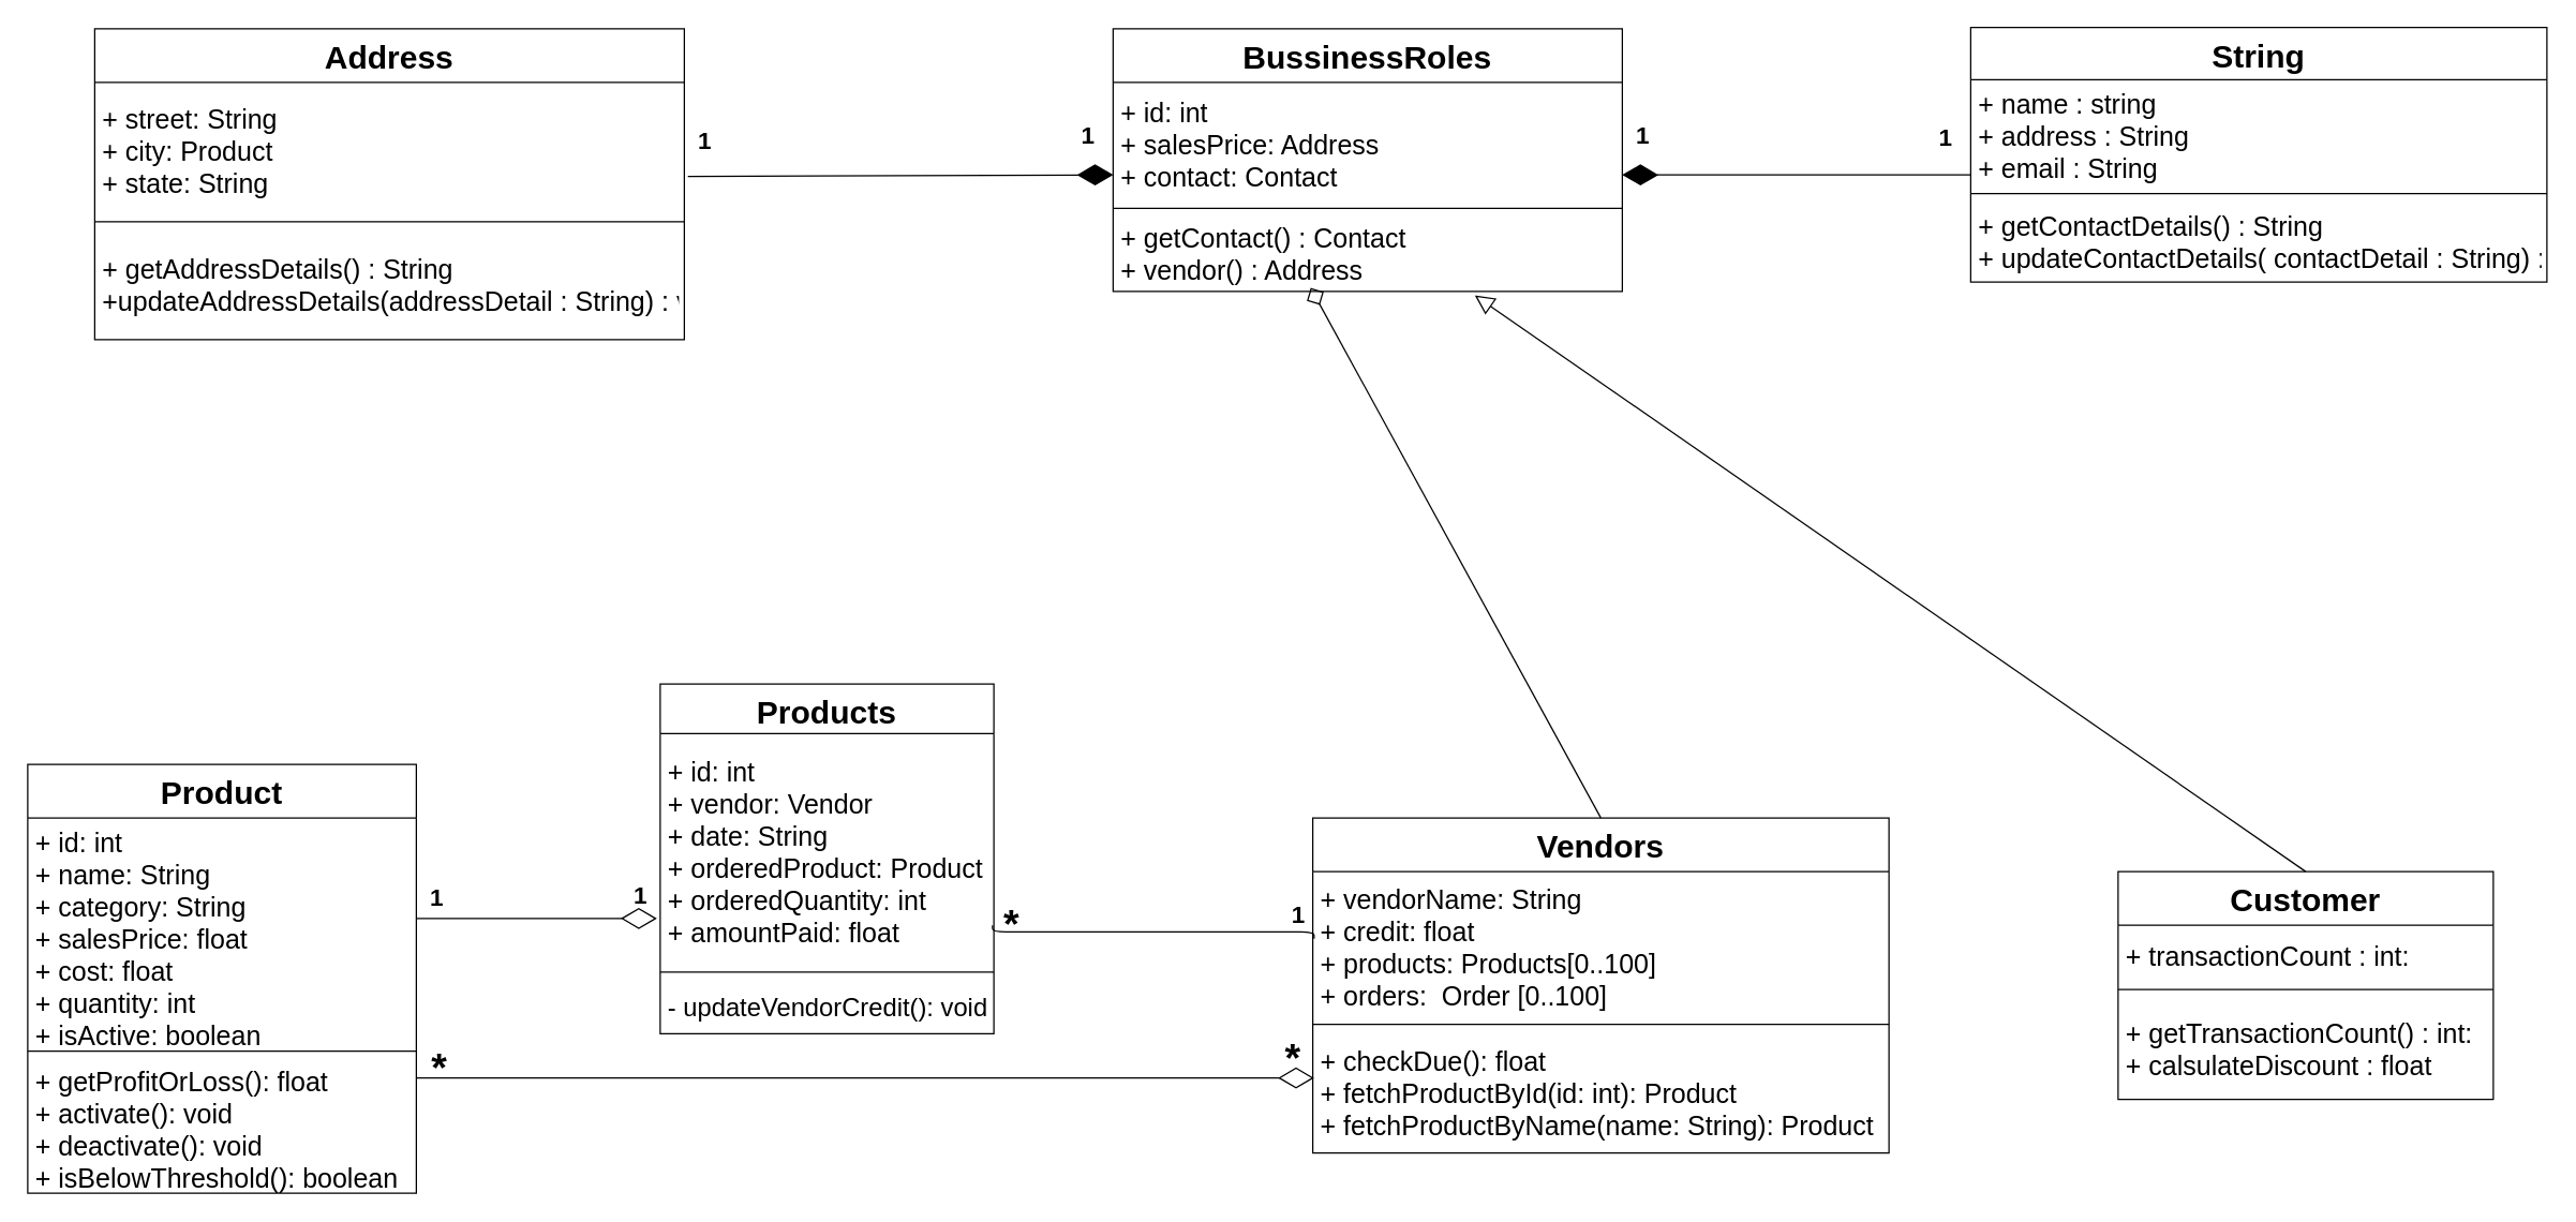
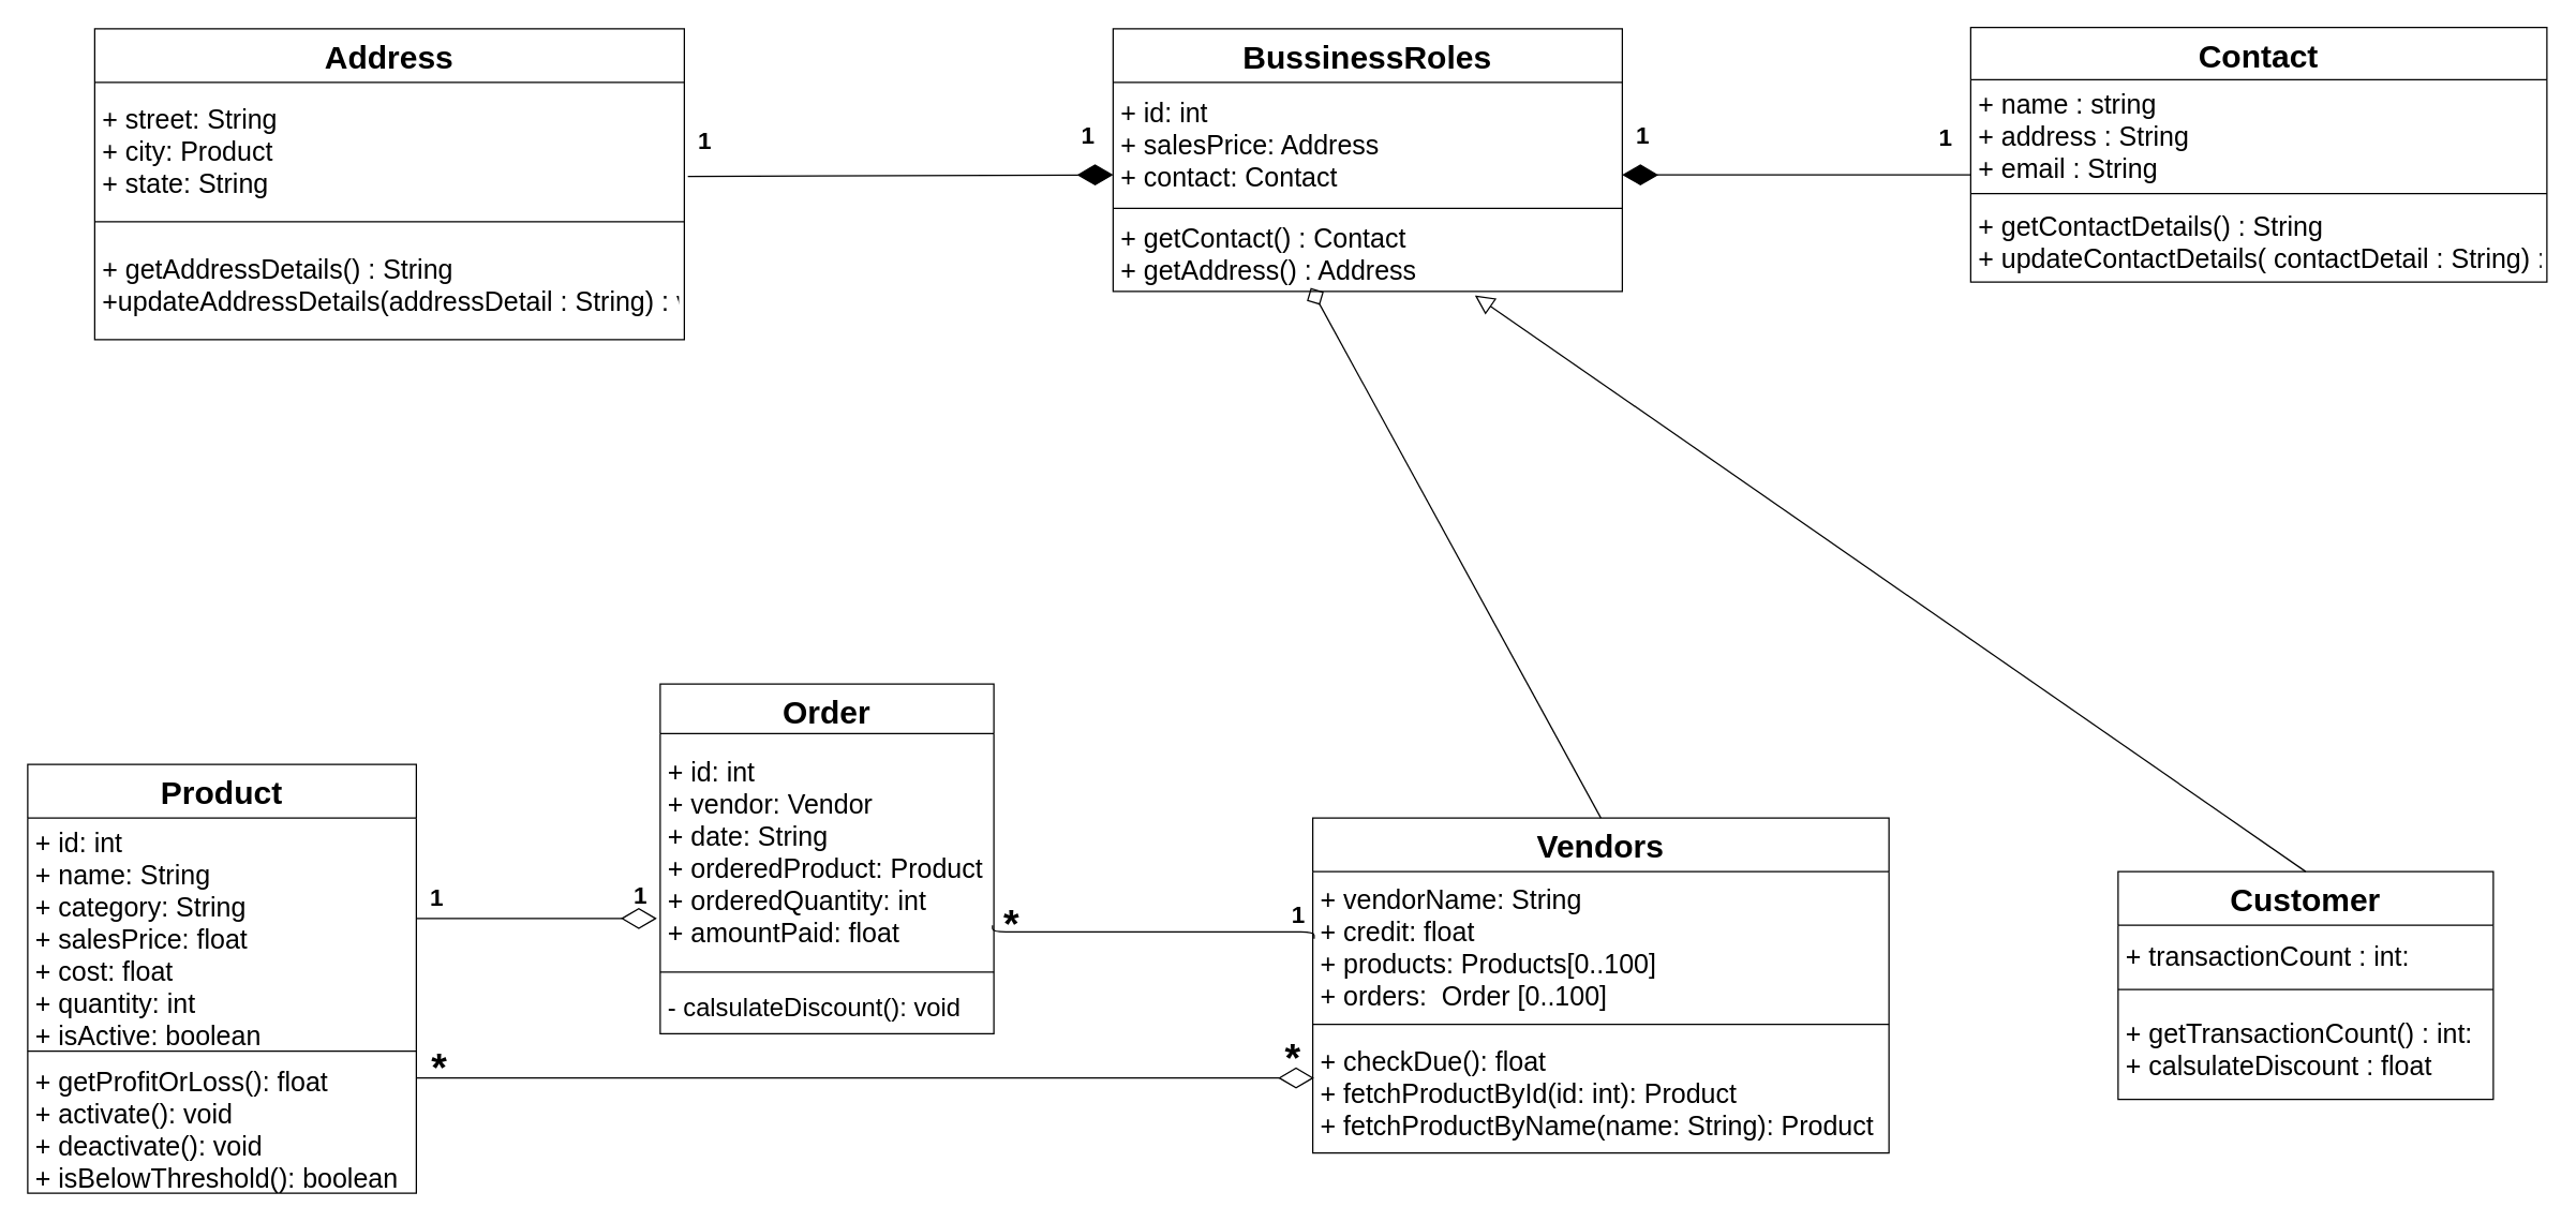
- <mxCell id="26" value="String" style="swimlane;fontStyle=1;align=center;verticalAlign=top;childLayout=stackLayout;horizontal=1;startSize=39;horizontalStack=0;resizeParent=1;resizeParentMax=0;resizeLast=0;collapsible=1;marginBottom=0;fontSize=24;strokeColor=default;strokeWidth=1;" parent="1" vertex="1"><mxGeometry x="1470" y="20" width="430" height="190" as="geometry" /></mxCell>
+ <mxCell id="26" value="Contact" style="swimlane;fontStyle=1;align=center;verticalAlign=top;childLayout=stackLayout;horizontal=1;startSize=39;horizontalStack=0;resizeParent=1;resizeParentMax=0;resizeLast=0;collapsible=1;marginBottom=0;fontSize=24;strokeColor=default;strokeWidth=1;" parent="1" vertex="1"><mxGeometry x="1470" y="20" width="430" height="190" as="geometry" /></mxCell>
- <mxCell id="25" value="+ getContact() : Contact&#10;+ vendor() : Address" style="text;strokeColor=none;fillColor=none;align=left;verticalAlign=middle;spacingLeft=4;spacingRight=4;overflow=hidden;rotatable=0;points=[[0,0.5],[1,0.5]];portConstraint=eastwest;fontSize=20;" parent="22" vertex="1"><mxGeometry y="138" width="380" height="58" as="geometry" /></mxCell>
+ <mxCell id="25" value="+ getContact() : Contact&#10;+ getAddress() : Address" style="text;strokeColor=none;fillColor=none;align=left;verticalAlign=middle;spacingLeft=4;spacingRight=4;overflow=hidden;rotatable=0;points=[[0,0.5],[1,0.5]];portConstraint=eastwest;fontSize=20;" parent="22" vertex="1"><mxGeometry y="138" width="380" height="58" as="geometry" /></mxCell>
- <mxCell id="2" value="Products" style="swimlane;fontStyle=1;align=center;verticalAlign=top;childLayout=stackLayout;horizontal=1;startSize=37;horizontalStack=0;resizeParent=1;resizeParentMax=0;resizeLast=0;collapsible=1;marginBottom=0;hachureGap=4;pointerEvents=0;fontSize=24;" parent="1" vertex="1"><mxGeometry x="492" y="510" width="249" height="261" as="geometry" /></mxCell>
+ <mxCell id="2" value="Order" style="swimlane;fontStyle=1;align=center;verticalAlign=top;childLayout=stackLayout;horizontal=1;startSize=37;horizontalStack=0;resizeParent=1;resizeParentMax=0;resizeLast=0;collapsible=1;marginBottom=0;hachureGap=4;pointerEvents=0;fontSize=24;" parent="1" vertex="1"><mxGeometry x="492" y="510" width="249" height="261" as="geometry" /></mxCell>
- <mxCell id="5" value="- updateVendorCredit(): void" style="text;strokeColor=none;fillColor=none;align=left;verticalAlign=middle;spacingLeft=4;spacingRight=4;overflow=hidden;rotatable=0;points=[[0,0.5],[1,0.5]];portConstraint=eastwest;fontSize=19;" parent="2" vertex="1"><mxGeometry y="219" width="249" height="42" as="geometry" /></mxCell>
+ <mxCell id="5" value="- calsulateDiscount(): void" style="text;strokeColor=none;fillColor=none;align=left;verticalAlign=middle;spacingLeft=4;spacingRight=4;overflow=hidden;rotatable=0;points=[[0,0.5],[1,0.5]];portConstraint=eastwest;fontSize=19;" parent="2" vertex="1"><mxGeometry y="219" width="249" height="42" as="geometry" /></mxCell>
